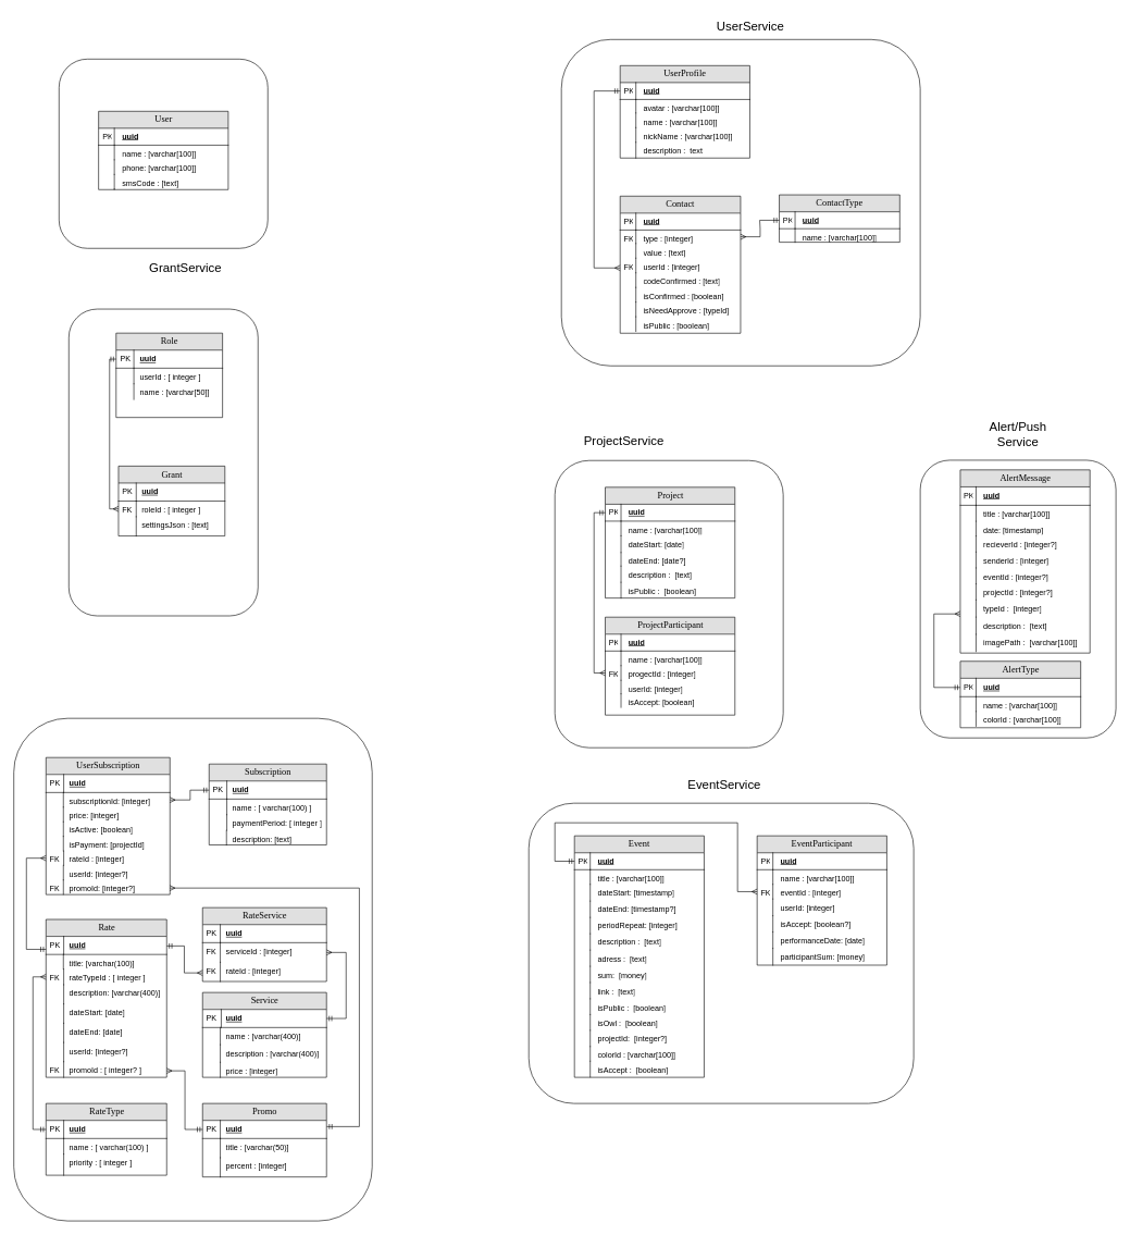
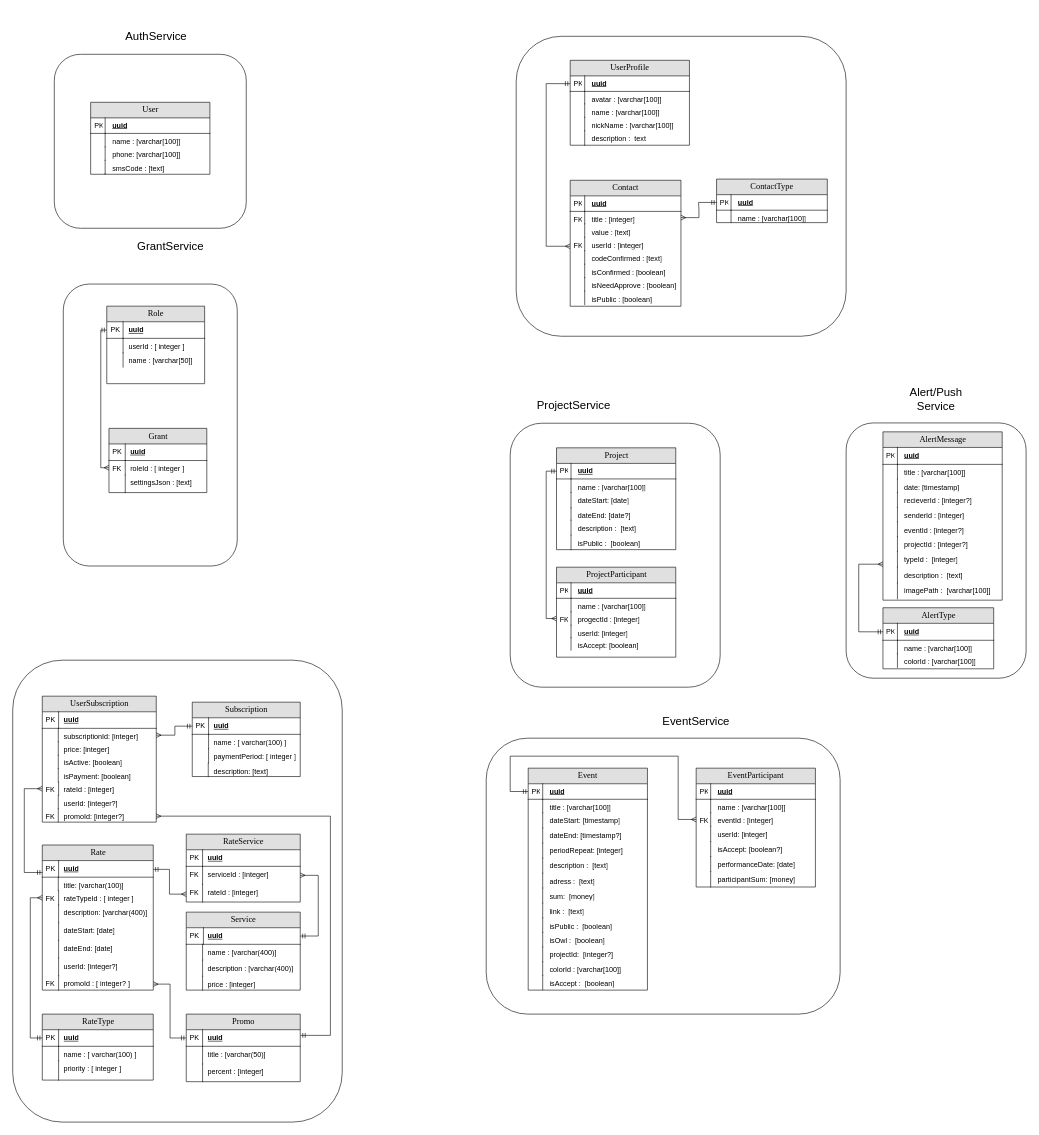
- <mxCell id="95" value="&lt;font style=&quot;font-size: 19px;&quot;&gt;UserService&lt;/font&gt;" style="text;html=1;strokeColor=none;fillColor=none;align=center;verticalAlign=middle;whiteSpace=wrap;rounded=0;" parent="94" vertex="1"><mxGeometry x="220" width="140" height="40" as="geometry" /></mxCell>
+ <mxCell id="22" value="&lt;font style=&quot;font-size: 19px;&quot;&gt;AuthService&lt;/font&gt;" style="text;html=1;strokeColor=none;fillColor=none;align=center;verticalAlign=middle;whiteSpace=wrap;rounded=0;" parent="1" vertex="1"><mxGeometry x="210" y="40" width="100" height="40" as="geometry" /></mxCell>
- <mxCell id="111" value="type : [integer]" style="shape=partialRectangle;top=0;left=0;right=0;bottom=0;html=1;align=left;verticalAlign=top;fillColor=none;spacingLeft=34;spacingRight=4;whiteSpace=wrap;overflow=hidden;rotatable=0;points=[[0,0.5],[1,0.5]];portConstraint=eastwest;dropTarget=0;" parent="108" vertex="1"><mxGeometry y="51.882" width="184.64" height="20.706" as="geometry" /></mxCell>
+ <mxCell id="111" value="title : [integer]" style="shape=partialRectangle;top=0;left=0;right=0;bottom=0;html=1;align=left;verticalAlign=top;fillColor=none;spacingLeft=34;spacingRight=4;whiteSpace=wrap;overflow=hidden;rotatable=0;points=[[0,0.5],[1,0.5]];portConstraint=eastwest;dropTarget=0;" parent="108" vertex="1"><mxGeometry y="51.882" width="184.64" height="20.706" as="geometry" /></mxCell>
- <mxCell id="121" value="isNeedApprove : [typeId]" style="shape=partialRectangle;top=0;left=0;right=0;bottom=0;html=1;align=left;verticalAlign=top;fillColor=none;spacingLeft=34;spacingRight=4;whiteSpace=wrap;overflow=hidden;rotatable=0;points=[[0,0.5],[1,0.5]];portConstraint=eastwest;dropTarget=0;" parent="108" vertex="1"><mxGeometry y="162.314" width="184.64" height="22.431" as="geometry" /></mxCell>
+ <mxCell id="121" value="isNeedApprove : [boolean]" style="shape=partialRectangle;top=0;left=0;right=0;bottom=0;html=1;align=left;verticalAlign=top;fillColor=none;spacingLeft=34;spacingRight=4;whiteSpace=wrap;overflow=hidden;rotatable=0;points=[[0,0.5],[1,0.5]];portConstraint=eastwest;dropTarget=0;" parent="108" vertex="1"><mxGeometry y="162.314" width="184.64" height="22.431" as="geometry" /></mxCell>
- <mxCell id="176" value="&lt;font style=&quot;font-size: 19px;&quot;&gt;EventService&lt;/font&gt;" style="text;html=1;strokeColor=none;fillColor=none;align=center;verticalAlign=middle;whiteSpace=wrap;rounded=0;" parent="1" vertex="1"><mxGeometry x="1040" y="1187" width="140" height="30" as="geometry" /></mxCell>
+ <mxCell id="176" value="&lt;font style=&quot;font-size: 19px;&quot;&gt;EventService&lt;/font&gt;" style="text;html=1;strokeColor=none;fillColor=none;align=center;verticalAlign=middle;whiteSpace=wrap;rounded=0;" parent="1" vertex="1"><mxGeometry x="1090" y="1187" width="140" height="30" as="geometry" /></mxCell>
- <mxCell id="188" value="isPayment: [projectId]" style="shape=partialRectangle;top=0;left=0;right=0;bottom=0;html=1;align=left;verticalAlign=top;fillColor=none;spacingLeft=34;spacingRight=4;whiteSpace=wrap;overflow=hidden;rotatable=0;points=[[0,0.5],[1,0.5]];portConstraint=eastwest;dropTarget=0;" parent="179" vertex="1"><mxGeometry y="120.817" width="190" height="22.39" as="geometry" /></mxCell>
+ <mxCell id="188" value="isPayment: [boolean]" style="shape=partialRectangle;top=0;left=0;right=0;bottom=0;html=1;align=left;verticalAlign=top;fillColor=none;spacingLeft=34;spacingRight=4;whiteSpace=wrap;overflow=hidden;rotatable=0;points=[[0,0.5],[1,0.5]];portConstraint=eastwest;dropTarget=0;" parent="179" vertex="1"><mxGeometry y="120.817" width="190" height="22.39" as="geometry" /></mxCell>
